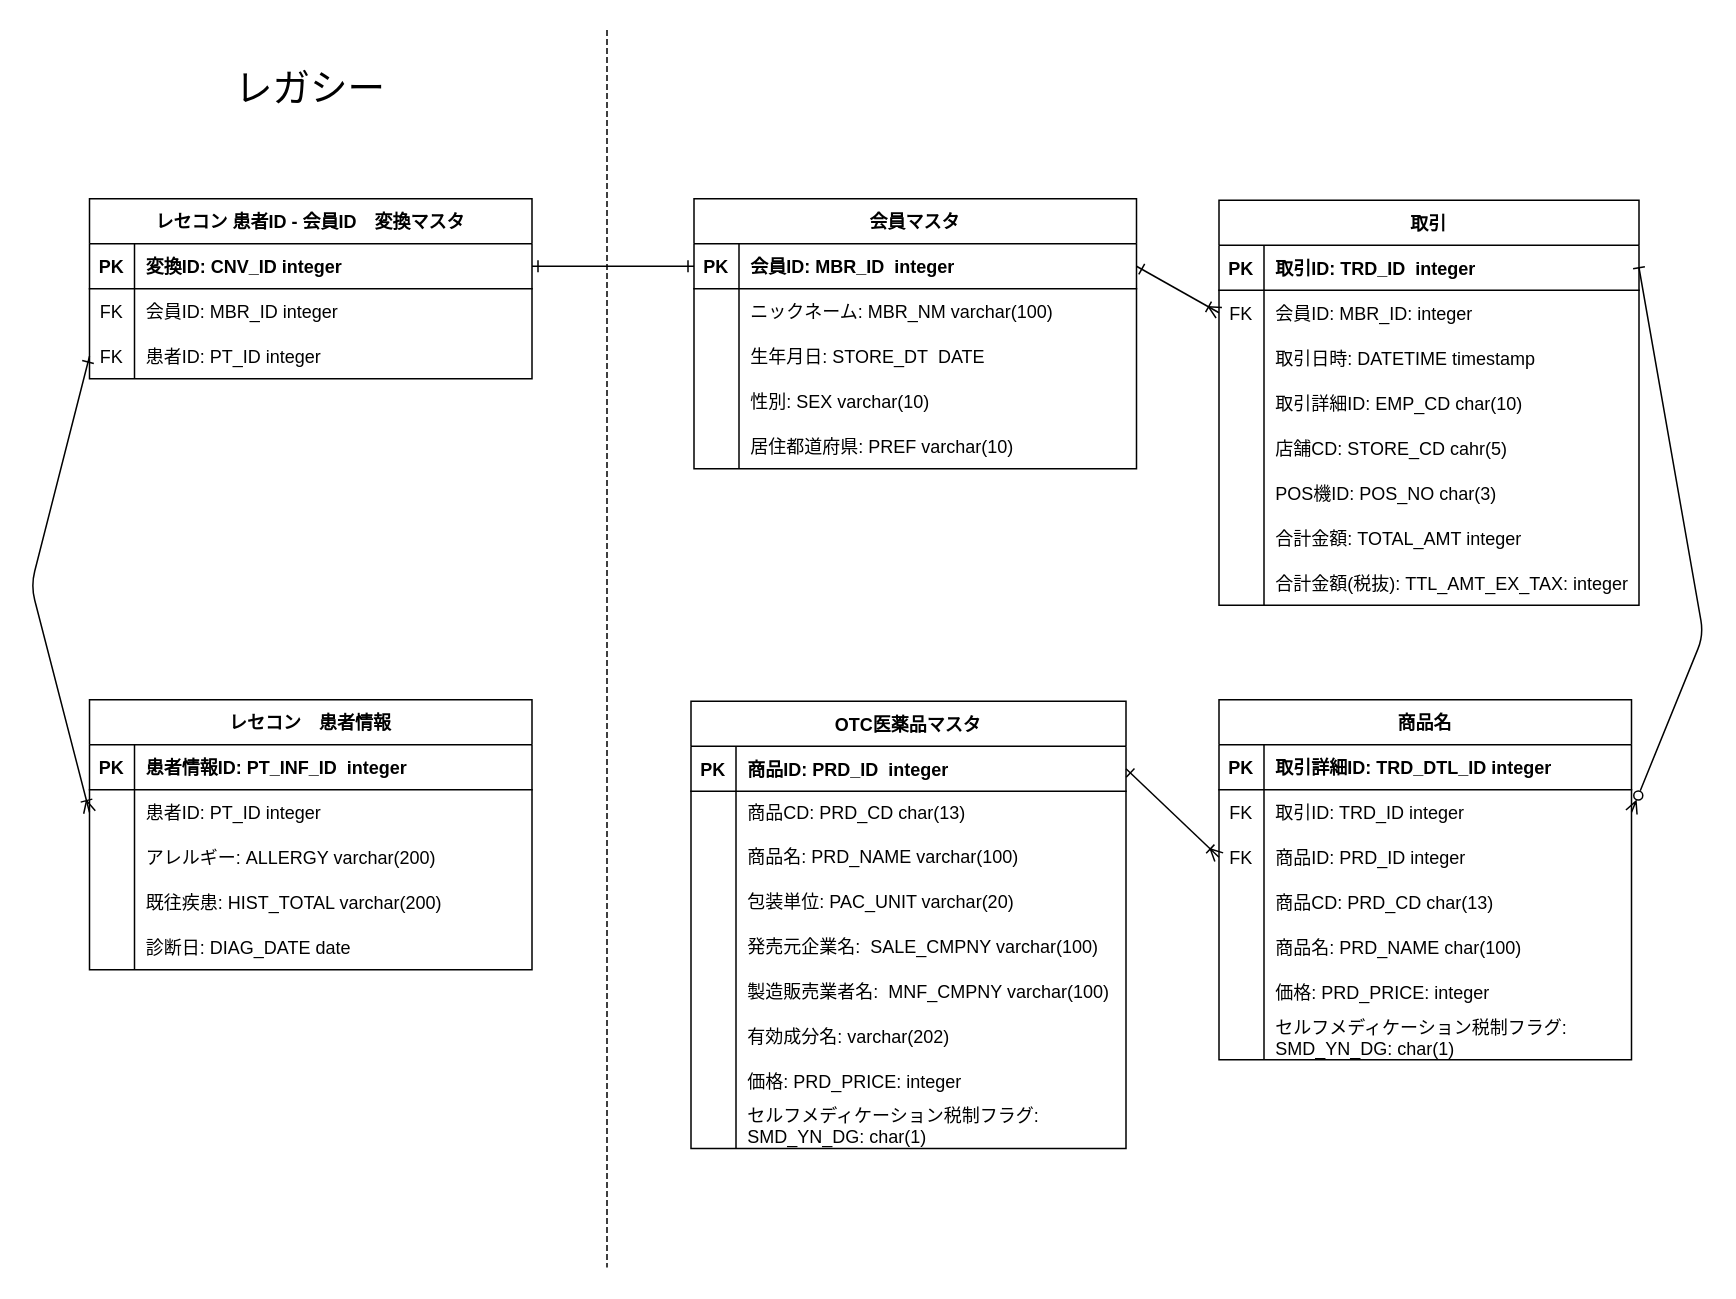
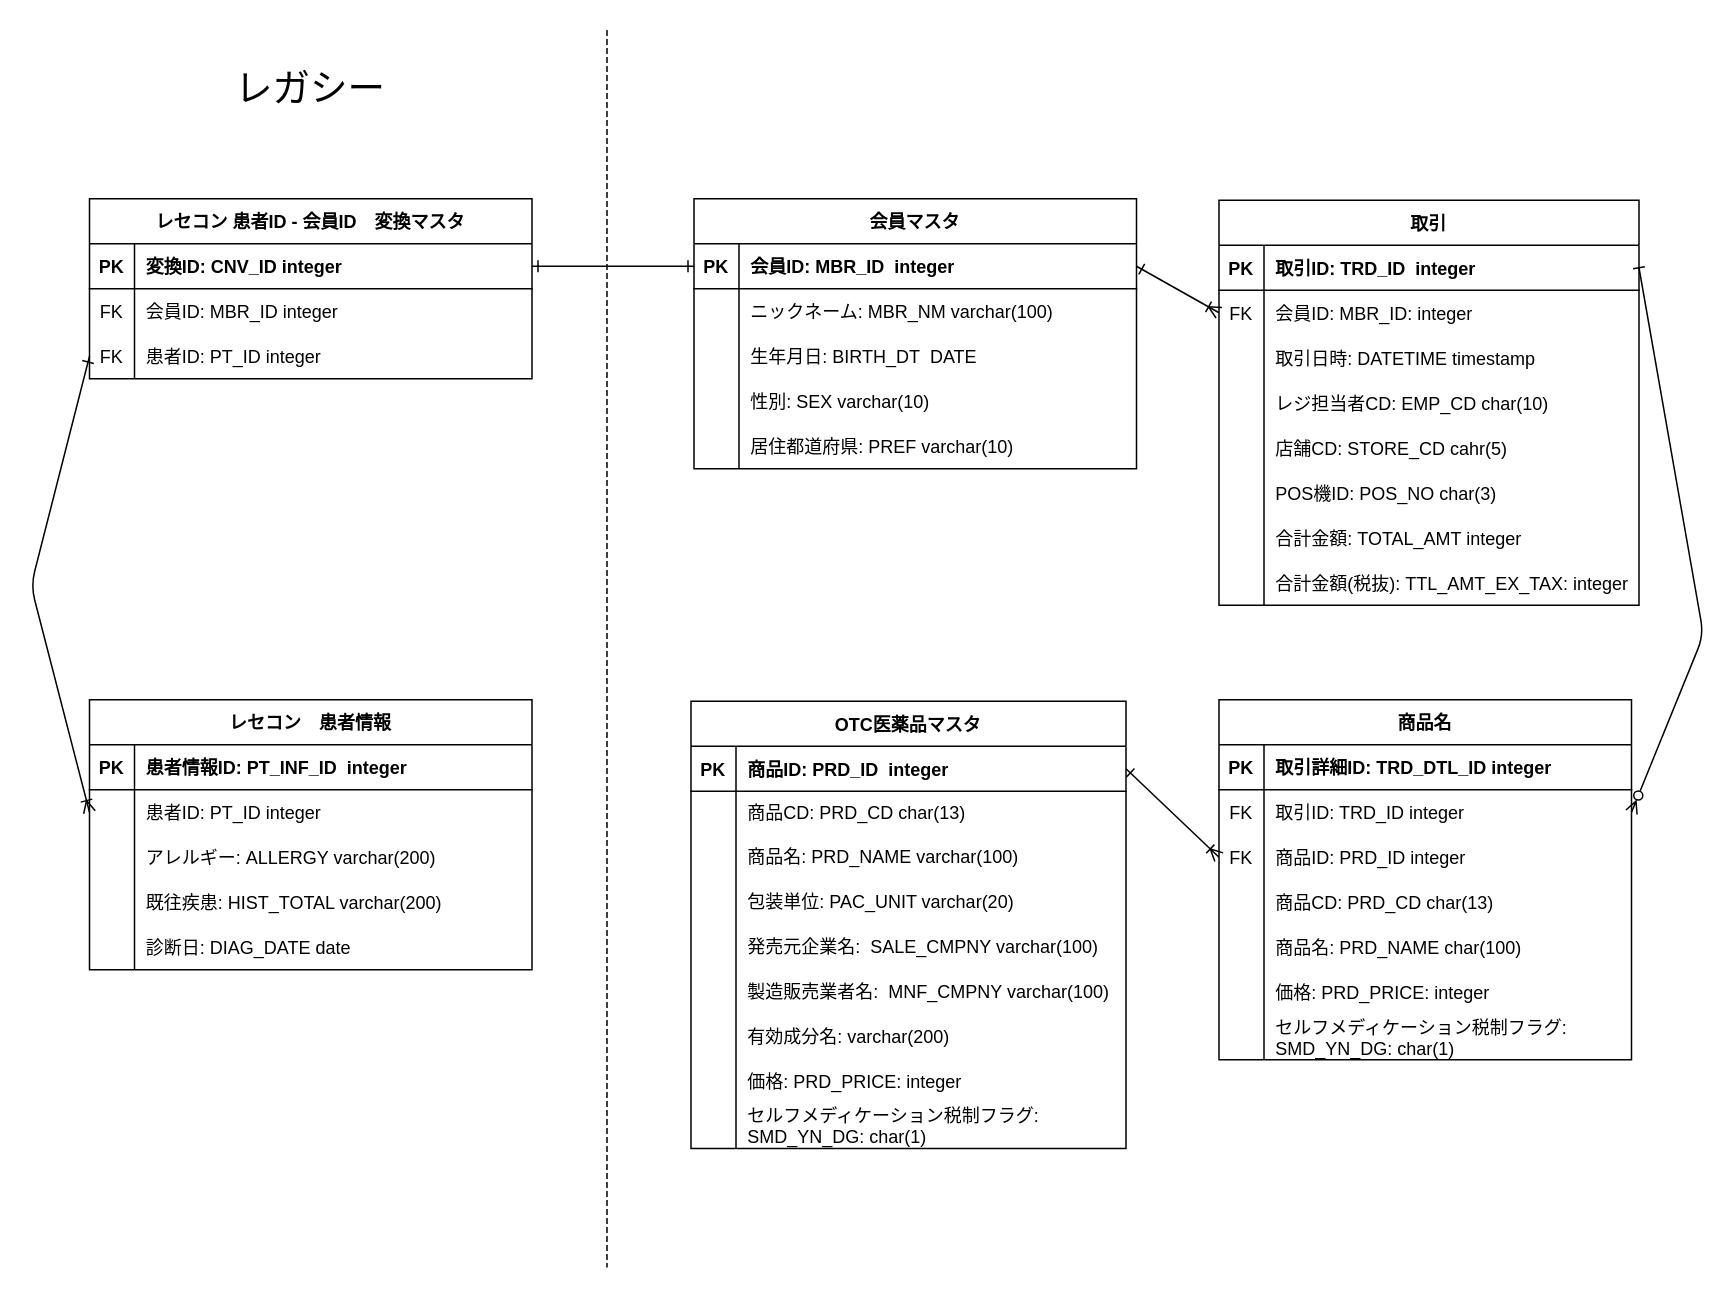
- <mxCell id="11" value="生年月日: STORE_DT  DATE" style="shape=partialRectangle;connectable=0;fillColor=none;top=0;left=0;bottom=0;right=0;align=left;spacingLeft=6;overflow=hidden;" vertex="1" parent="9"><mxGeometry x="30" width="265" height="30" as="geometry"><mxRectangle width="265" height="30" as="alternateBounds" /></mxGeometry></mxCell>
+ <mxCell id="11" value="生年月日: BIRTH_DT  DATE" style="shape=partialRectangle;connectable=0;fillColor=none;top=0;left=0;bottom=0;right=0;align=left;spacingLeft=6;overflow=hidden;" vertex="1" parent="9"><mxGeometry x="30" width="265" height="30" as="geometry"><mxRectangle width="265" height="30" as="alternateBounds" /></mxGeometry></mxCell>
- <mxCell id="60" value="取引詳細ID: EMP_CD char(10)" style="shape=partialRectangle;connectable=0;fillColor=none;top=0;left=0;bottom=0;right=0;align=left;spacingLeft=6;overflow=hidden;" vertex="1" parent="58"><mxGeometry x="30" width="250" height="30" as="geometry"><mxRectangle width="250" height="30" as="alternateBounds" /></mxGeometry></mxCell>
+ <mxCell id="60" value="レジ担当者CD: EMP_CD char(10)" style="shape=partialRectangle;connectable=0;fillColor=none;top=0;left=0;bottom=0;right=0;align=left;spacingLeft=6;overflow=hidden;" vertex="1" parent="58"><mxGeometry x="30" width="250" height="30" as="geometry"><mxRectangle width="250" height="30" as="alternateBounds" /></mxGeometry></mxCell>
- <mxCell id="39" value="有効成分名: varchar(202)" style="shape=partialRectangle;connectable=0;fillColor=none;top=0;left=0;bottom=0;right=0;align=left;spacingLeft=6;overflow=hidden;" vertex="1" parent="37"><mxGeometry x="30" width="260" height="30" as="geometry"><mxRectangle width="260" height="30" as="alternateBounds" /></mxGeometry></mxCell>
+ <mxCell id="39" value="有効成分名: varchar(200)" style="shape=partialRectangle;connectable=0;fillColor=none;top=0;left=0;bottom=0;right=0;align=left;spacingLeft=6;overflow=hidden;" vertex="1" parent="37"><mxGeometry x="30" width="260" height="30" as="geometry"><mxRectangle width="260" height="30" as="alternateBounds" /></mxGeometry></mxCell>
